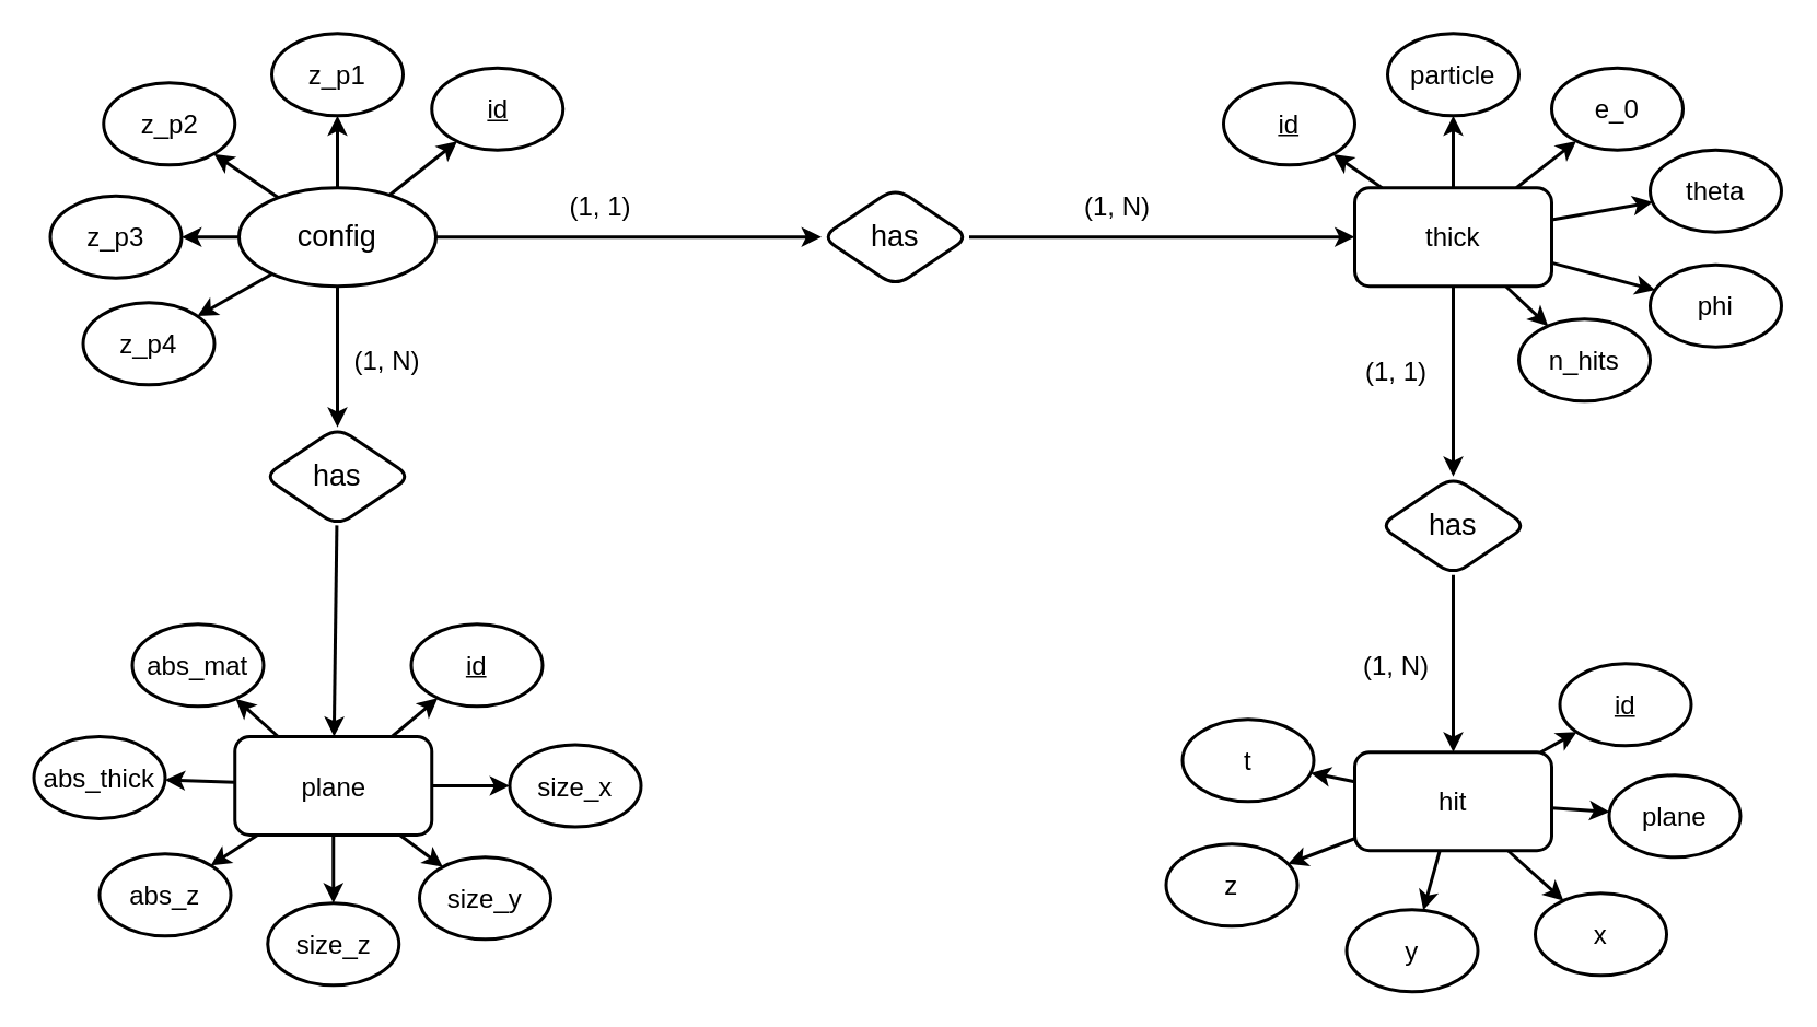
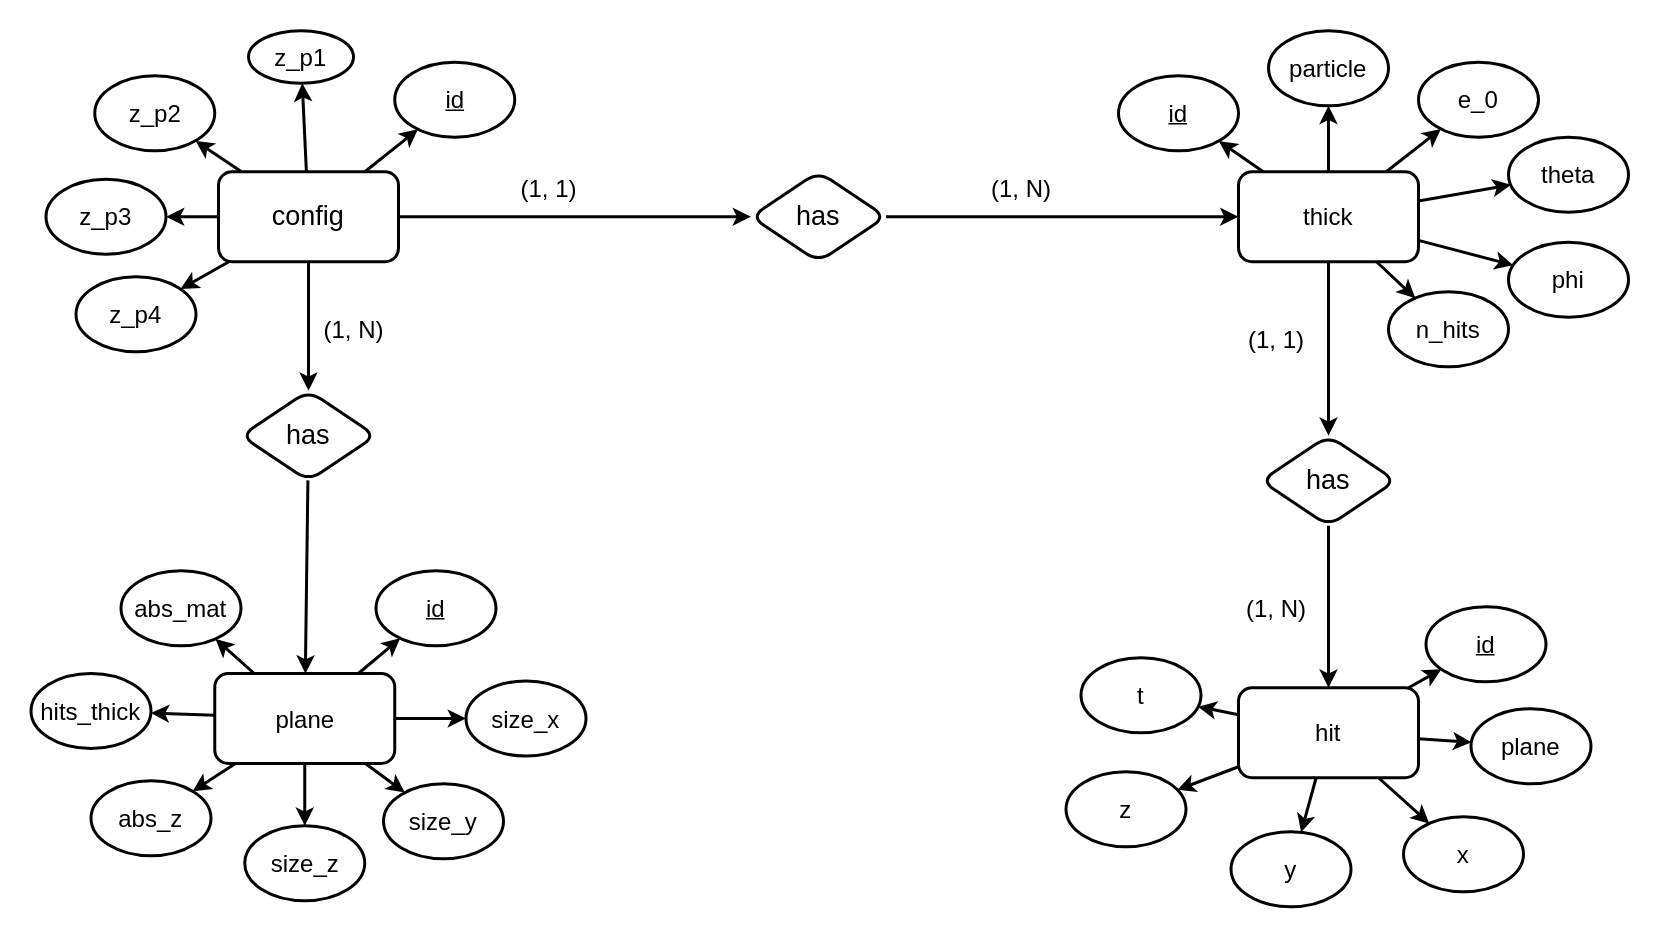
- <mxCell id="65" value="z_p1" style="ellipse;whiteSpace=wrap;html=1;rounded=1;strokeColor=default;fontFamily=Helvetica;fontSize=16;fontColor=default;fillColor=default;container=0;strokeWidth=2;" parent="1" vertex="1"><mxGeometry x="165" y="20" width="80" height="50" as="geometry" /></mxCell>
+ <mxCell id="65" value="z_p1" style="ellipse;whiteSpace=wrap;html=1;rounded=1;strokeColor=default;fontFamily=Helvetica;fontSize=16;fontColor=default;fillColor=default;container=0;strokeWidth=2;" parent="1" vertex="1"><mxGeometry x="165" y="20" width="70" height="35" as="geometry" /></mxCell>
- <mxCell id="9" value="&lt;blockquote&gt;&lt;font style=&quot;font-size: 18px;&quot;&gt;config&lt;/font&gt;&lt;/blockquote&gt;" style="ellipse;whiteSpace=wrap;html=1;container=0;strokeColor=default;strokeWidth=2;fontFamily=Helvetica;fontSize=16;fontColor=default;fillColor=default;" parent="1" vertex="1"><mxGeometry x="145" y="114" width="120" height="60" as="geometry" /></mxCell>
+ <mxCell id="9" value="&lt;blockquote&gt;&lt;font style=&quot;font-size: 18px;&quot;&gt;config&lt;/font&gt;&lt;/blockquote&gt;" style="rounded=1;whiteSpace=wrap;html=1;container=0;strokeColor=default;strokeWidth=2;fontFamily=Helvetica;fontSize=16;fontColor=default;fillColor=default;" parent="1" vertex="1"><mxGeometry x="145" y="114" width="120" height="60" as="geometry" /></mxCell>
- <mxCell id="49" value="abs_thick" style="ellipse;whiteSpace=wrap;html=1;rounded=1;strokeColor=default;fontFamily=Helvetica;fontSize=16;fontColor=default;fillColor=default;container=0;strokeWidth=2;" parent="1" vertex="1"><mxGeometry x="20" y="448.5" width="80" height="50" as="geometry" /></mxCell>
+ <mxCell id="49" value="hits_thick" style="ellipse;whiteSpace=wrap;html=1;rounded=1;strokeColor=default;fontFamily=Helvetica;fontSize=16;fontColor=default;fillColor=default;container=0;strokeWidth=2;" parent="1" vertex="1"><mxGeometry x="20" y="448.5" width="80" height="50" as="geometry" /></mxCell>
